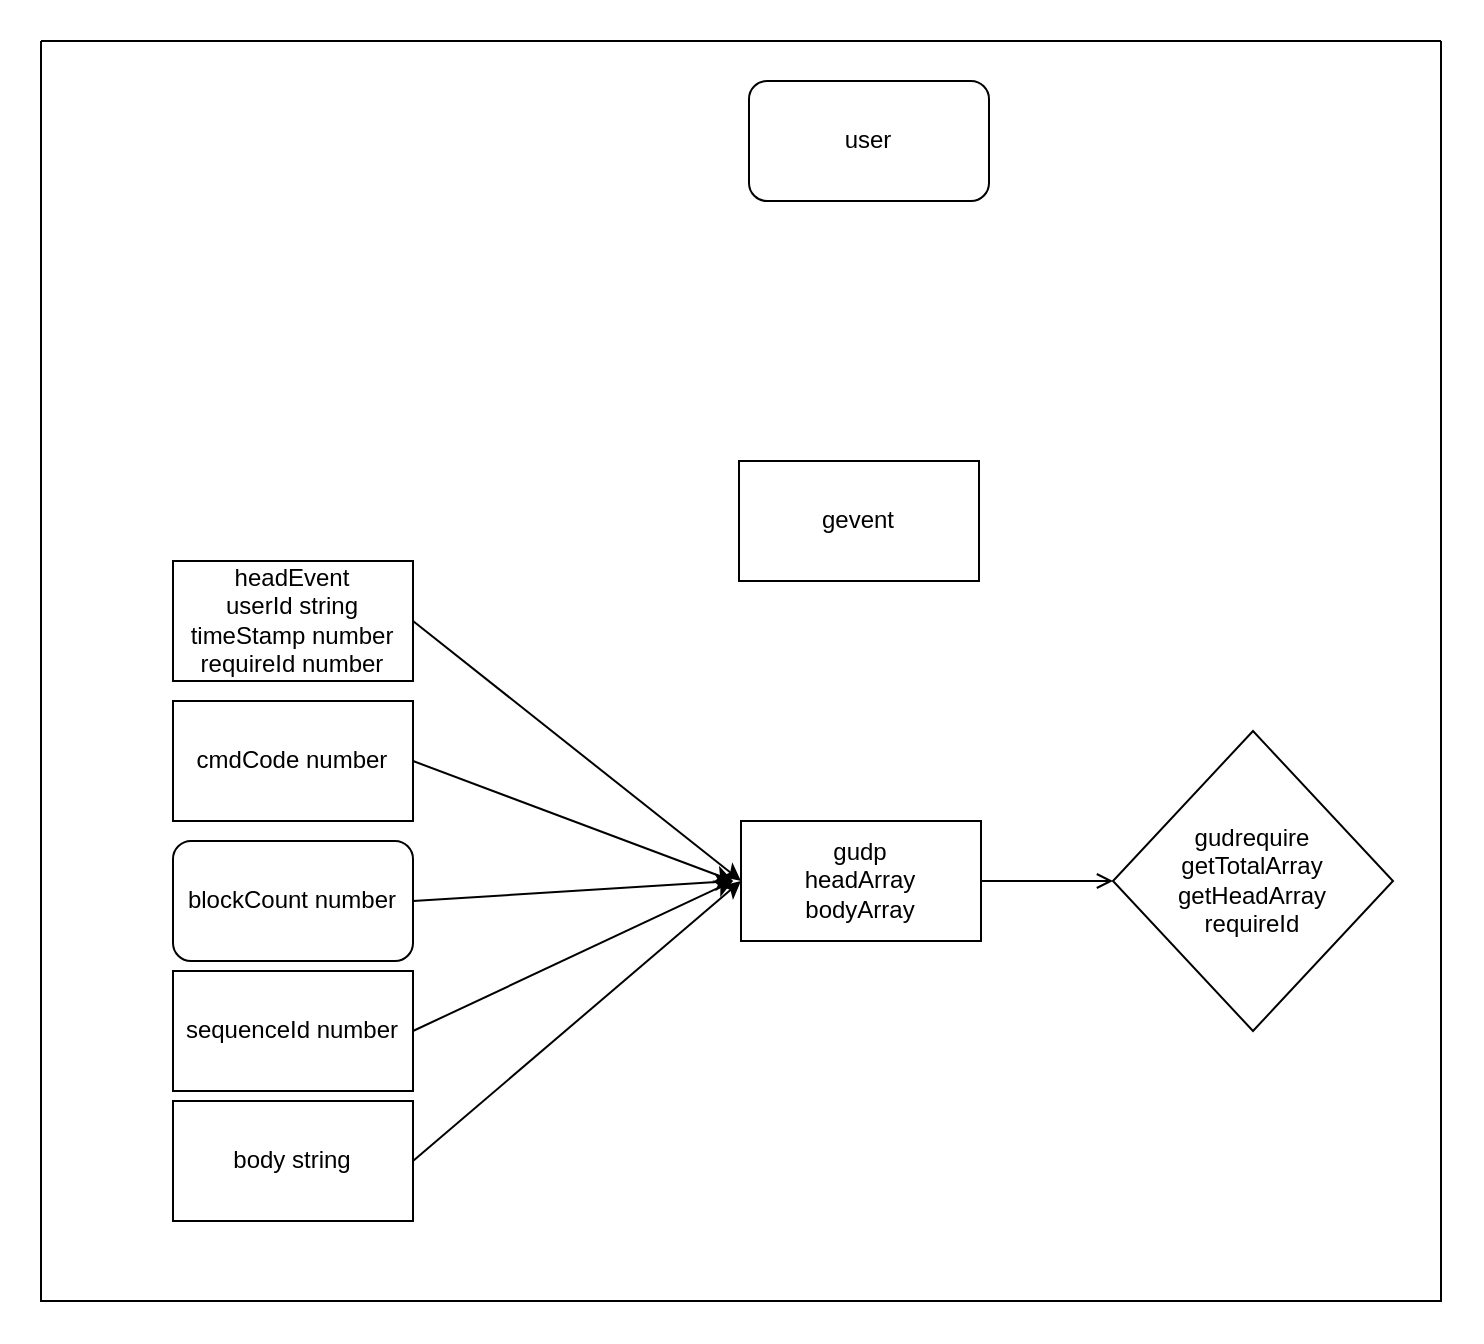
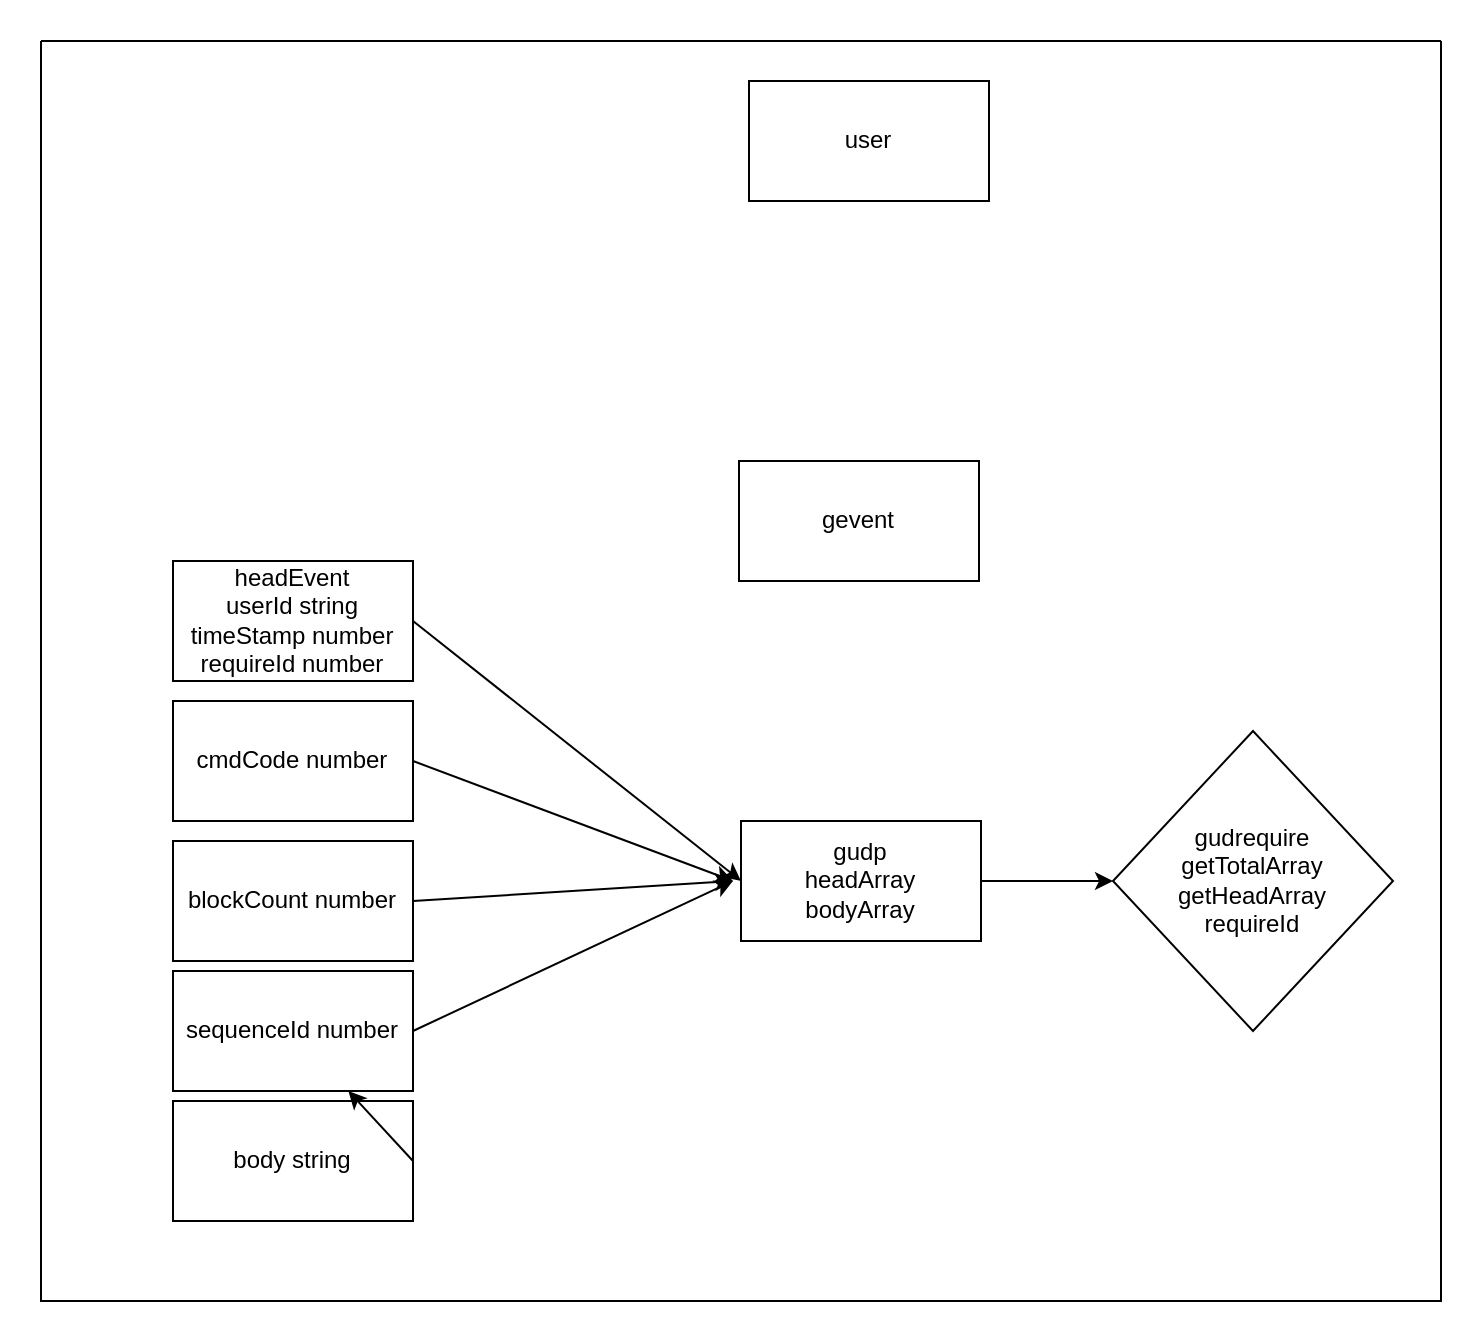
- <mxCell id="9" value="user" style="whiteSpace=wrap;html=1;rounded=1;" vertex="1" parent="2"><mxGeometry x="354" y="20" width="120" height="60" as="geometry" /></mxCell>
+ <mxCell id="9" value="user" style="rounded=0;whiteSpace=wrap;html=1;" vertex="1" parent="2"><mxGeometry x="354" y="20" width="120" height="60" as="geometry" /></mxCell>
- <mxCell id="12" value="" style="endArrow=open;html=1;rounded=0;exitX=1;exitY=0.5;exitDx=0;exitDy=0;entryX=0;entryY=0.5;entryDx=0;entryDy=0;" edge="1" parent="2" source="10" target="8"><mxGeometry width="50" height="50" relative="1" as="geometry"><mxPoint x="350" y="380" as="sourcePoint" /><mxPoint x="400" y="330" as="targetPoint" /></mxGeometry></mxCell>
+ <mxCell id="12" value="" style="endArrow=classic;html=1;rounded=0;exitX=1;exitY=0.5;exitDx=0;exitDy=0;entryX=0;entryY=0.5;entryDx=0;entryDy=0;" edge="1" parent="2" source="10" target="8"><mxGeometry width="50" height="50" relative="1" as="geometry"><mxPoint x="350" y="380" as="sourcePoint" /><mxPoint x="400" y="330" as="targetPoint" /></mxGeometry></mxCell>
- <mxCell id="5" value="blockCount number" style="whiteSpace=wrap;html=1;rounded=1;" parent="2" vertex="1"><mxGeometry x="66" y="400" width="120" height="60" as="geometry" /></mxCell>
+ <mxCell id="5" value="blockCount number" style="rounded=0;whiteSpace=wrap;html=1;" parent="2" vertex="1"><mxGeometry x="66" y="400" width="120" height="60" as="geometry" /></mxCell>
- <mxCell id="14" value="" style="endArrow=classic;html=1;rounded=0;exitX=1;exitY=0.5;exitDx=0;exitDy=0;entryX=0;entryY=0.5;entryDx=0;entryDy=0;" edge="1" parent="2" source="7" target="10"><mxGeometry width="50" height="50" relative="1" as="geometry"><mxPoint x="196" y="505" as="sourcePoint" /><mxPoint x="356" y="430" as="targetPoint" /></mxGeometry></mxCell>
+ <mxCell id="14" value="" style="endArrow=classic;html=1;rounded=0;exitX=1;exitY=0.5;exitDx=0;exitDy=0;" edge="1" parent="2" source="7" target="6"><mxGeometry width="50" height="50" relative="1" as="geometry"><mxPoint x="196" y="505" as="sourcePoint" /><mxPoint x="356" y="430" as="targetPoint" /></mxGeometry></mxCell>
